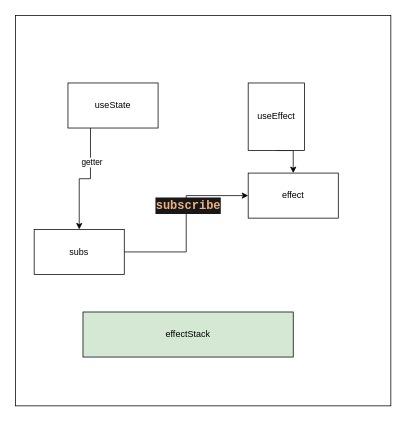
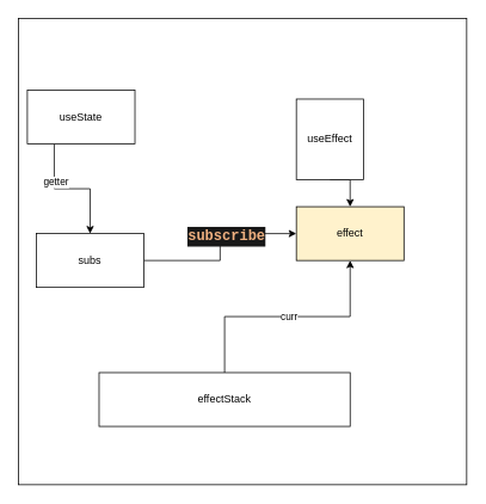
- <mxCell id="5" value="useState" style="rounded=0;whiteSpace=wrap;html=1;" parent="1" vertex="1"><mxGeometry x="90" y="110" width="120" height="60" as="geometry" /></mxCell>
+ <mxCell id="5" value="useState" style="rounded=0;whiteSpace=wrap;html=1;" parent="1" vertex="1"><mxGeometry x="30" y="100" width="120" height="60" as="geometry" /></mxCell>
- <mxCell id="14" value="effect" style="rounded=0;whiteSpace=wrap;html=1;" parent="1" vertex="1"><mxGeometry x="330" y="230" width="120" height="60" as="geometry" /></mxCell>
+ <mxCell id="14" value="effect" style="rounded=0;whiteSpace=wrap;html=1;fillColor=#fff2cc;" parent="1" vertex="1"><mxGeometry x="330" y="230" width="120" height="60" as="geometry" /></mxCell>
+ <mxCell id="11" style="edgeStyle=orthogonalEdgeStyle;rounded=0;orthogonalLoop=1;jettySize=auto;html=1;exitX=0.5;exitY=0;exitDx=0;exitDy=0;" parent="1" source="13" target="14" edge="1"><mxGeometry relative="1" as="geometry" /></mxCell>
+ <mxCell id="12" value="curr" style="edgeLabel;html=1;align=center;verticalAlign=middle;resizable=0;points=[];" parent="11" vertex="1" connectable="0"><mxGeometry x="0.007" y="1" relative="1" as="geometry"><mxPoint x="1" y="1" as="offset" /></mxGeometry></mxCell>
- <mxCell id="8" value="subs" style="rounded=0;whiteSpace=wrap;html=1;" parent="1" vertex="1"><mxGeometry x="45" y="305" width="120" height="60" as="geometry" /></mxCell>
+ <mxCell id="8" value="subs" style="rounded=0;whiteSpace=wrap;html=1;" parent="1" vertex="1"><mxGeometry x="40" y="260" width="120" height="60" as="geometry" /></mxCell>
- <mxCell id="13" value="effectStack" style="rounded=0;whiteSpace=wrap;html=1;fillColor=#d5e8d4;" parent="1" vertex="1"><mxGeometry x="110" y="415" width="280" height="60" as="geometry" /></mxCell>
+ <mxCell id="13" value="effectStack" style="rounded=0;whiteSpace=wrap;html=1;" parent="1" vertex="1"><mxGeometry x="110" y="415" width="280" height="60" as="geometry" /></mxCell>
